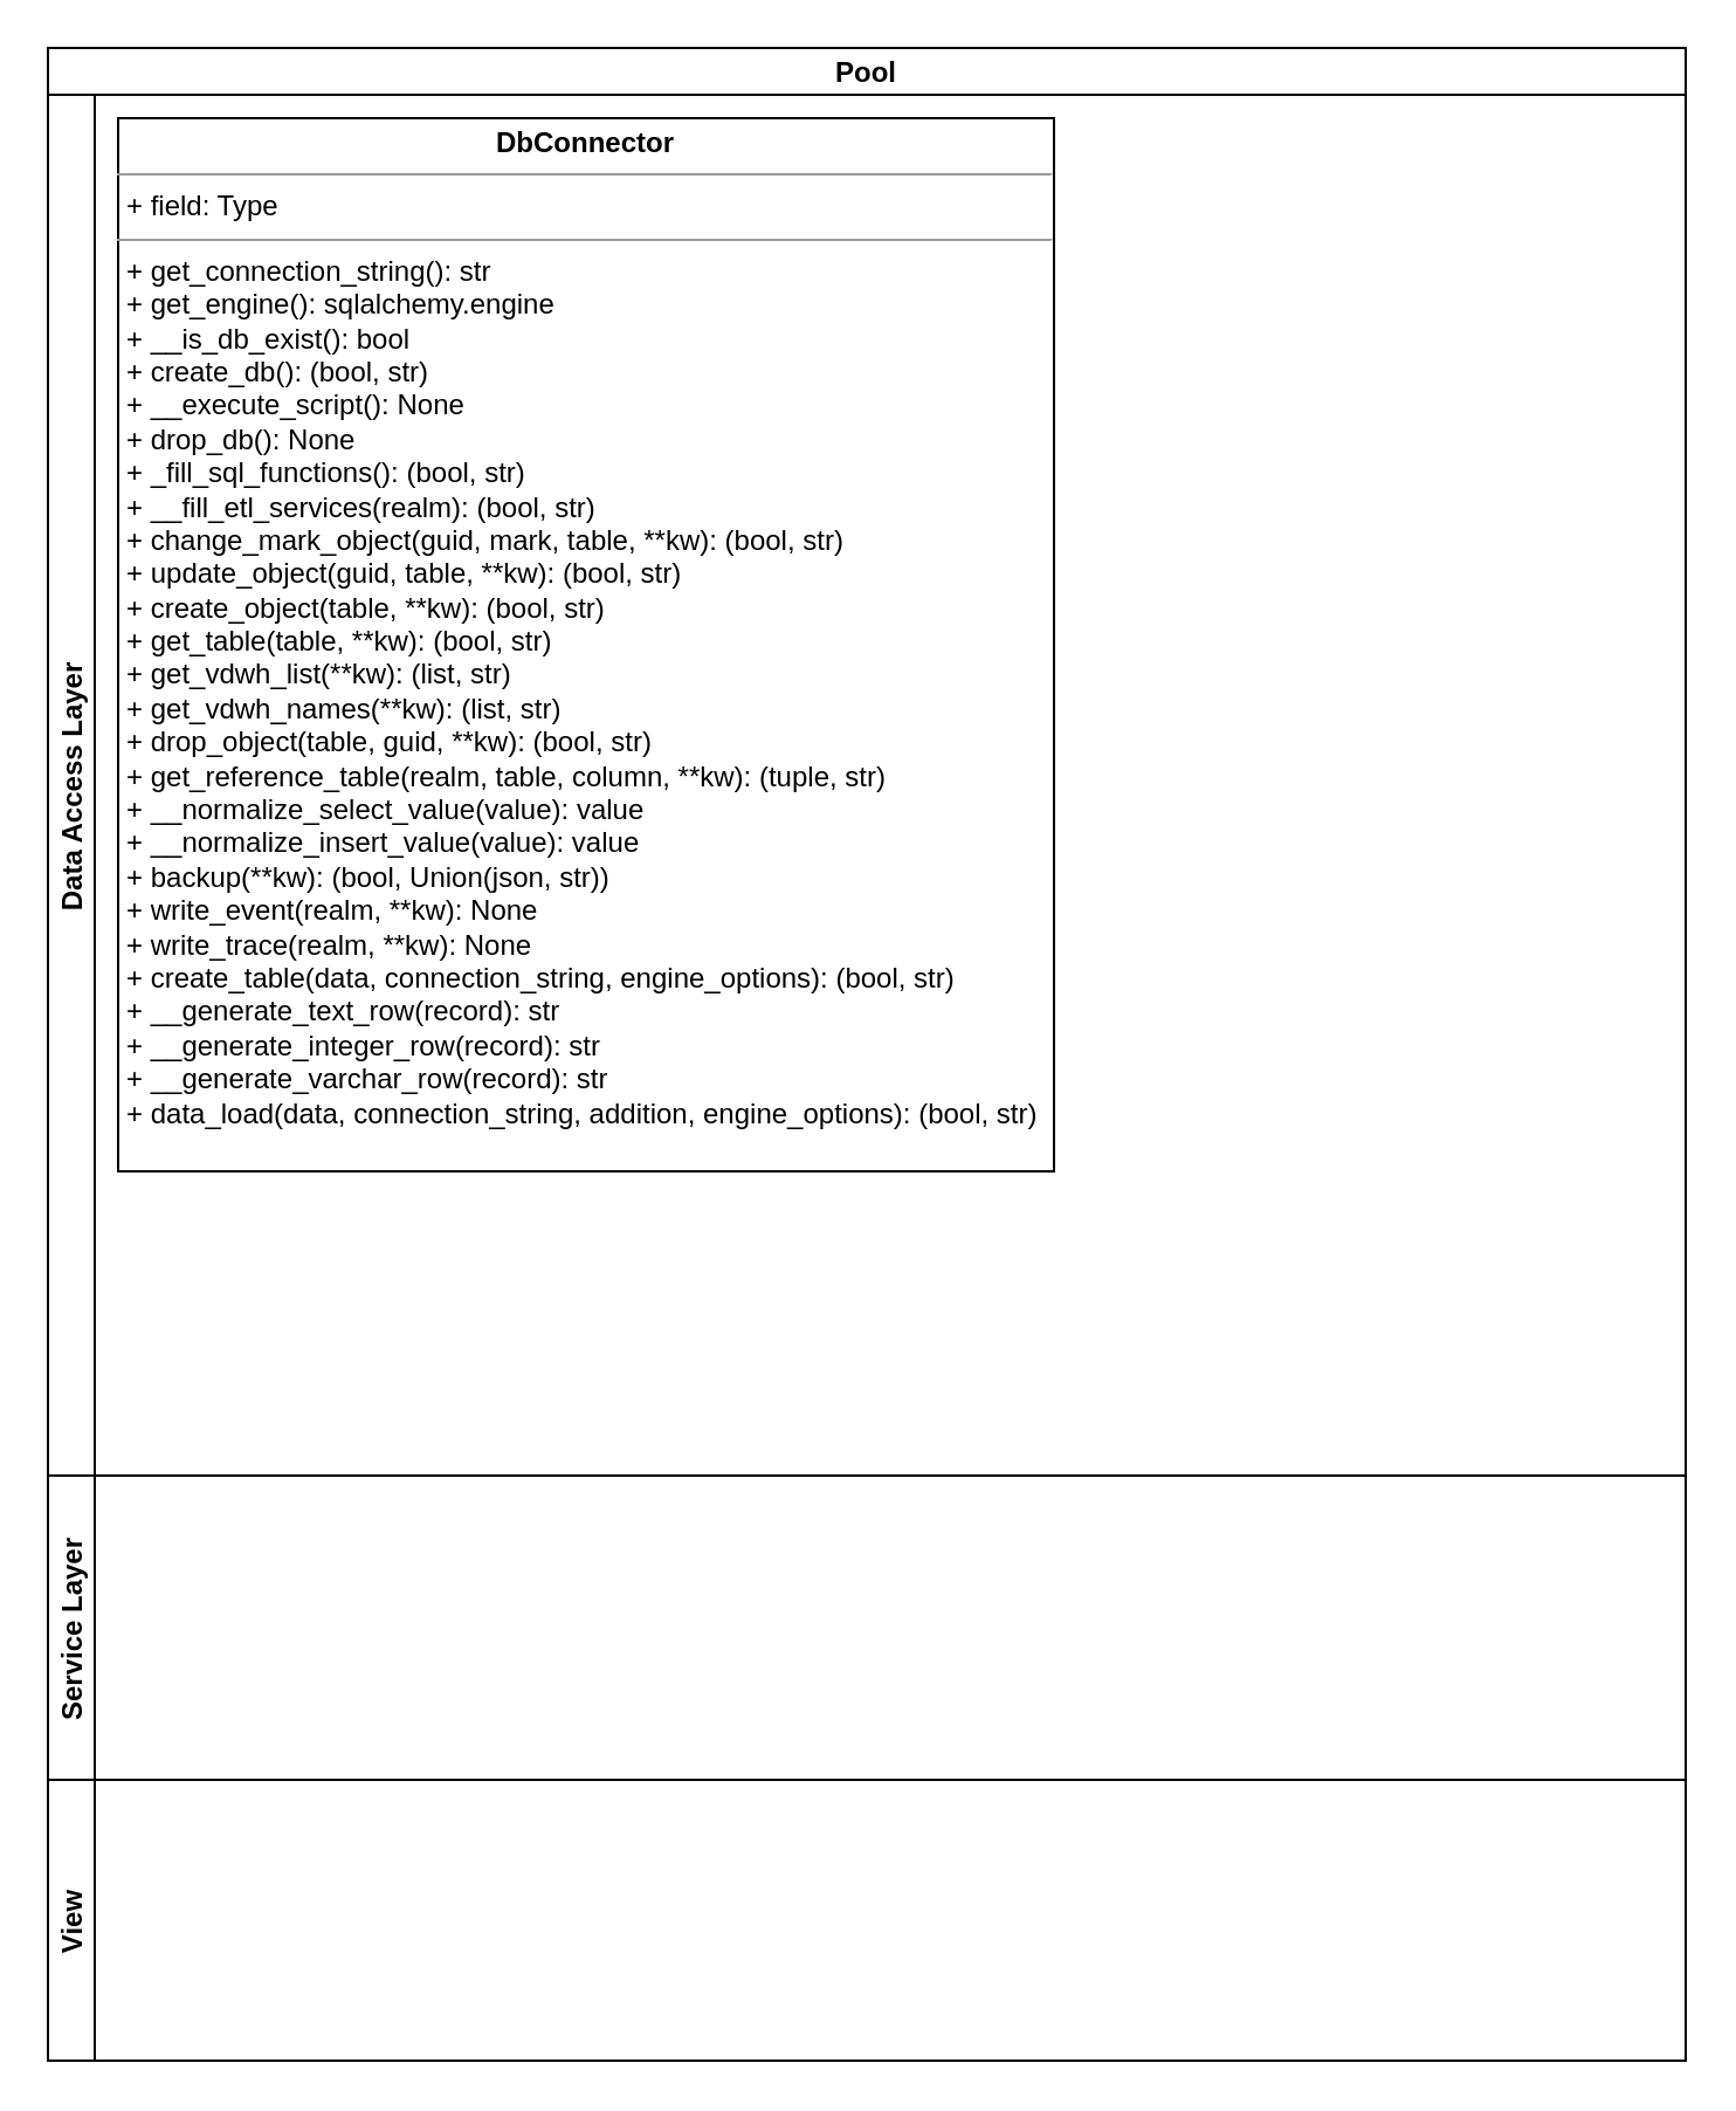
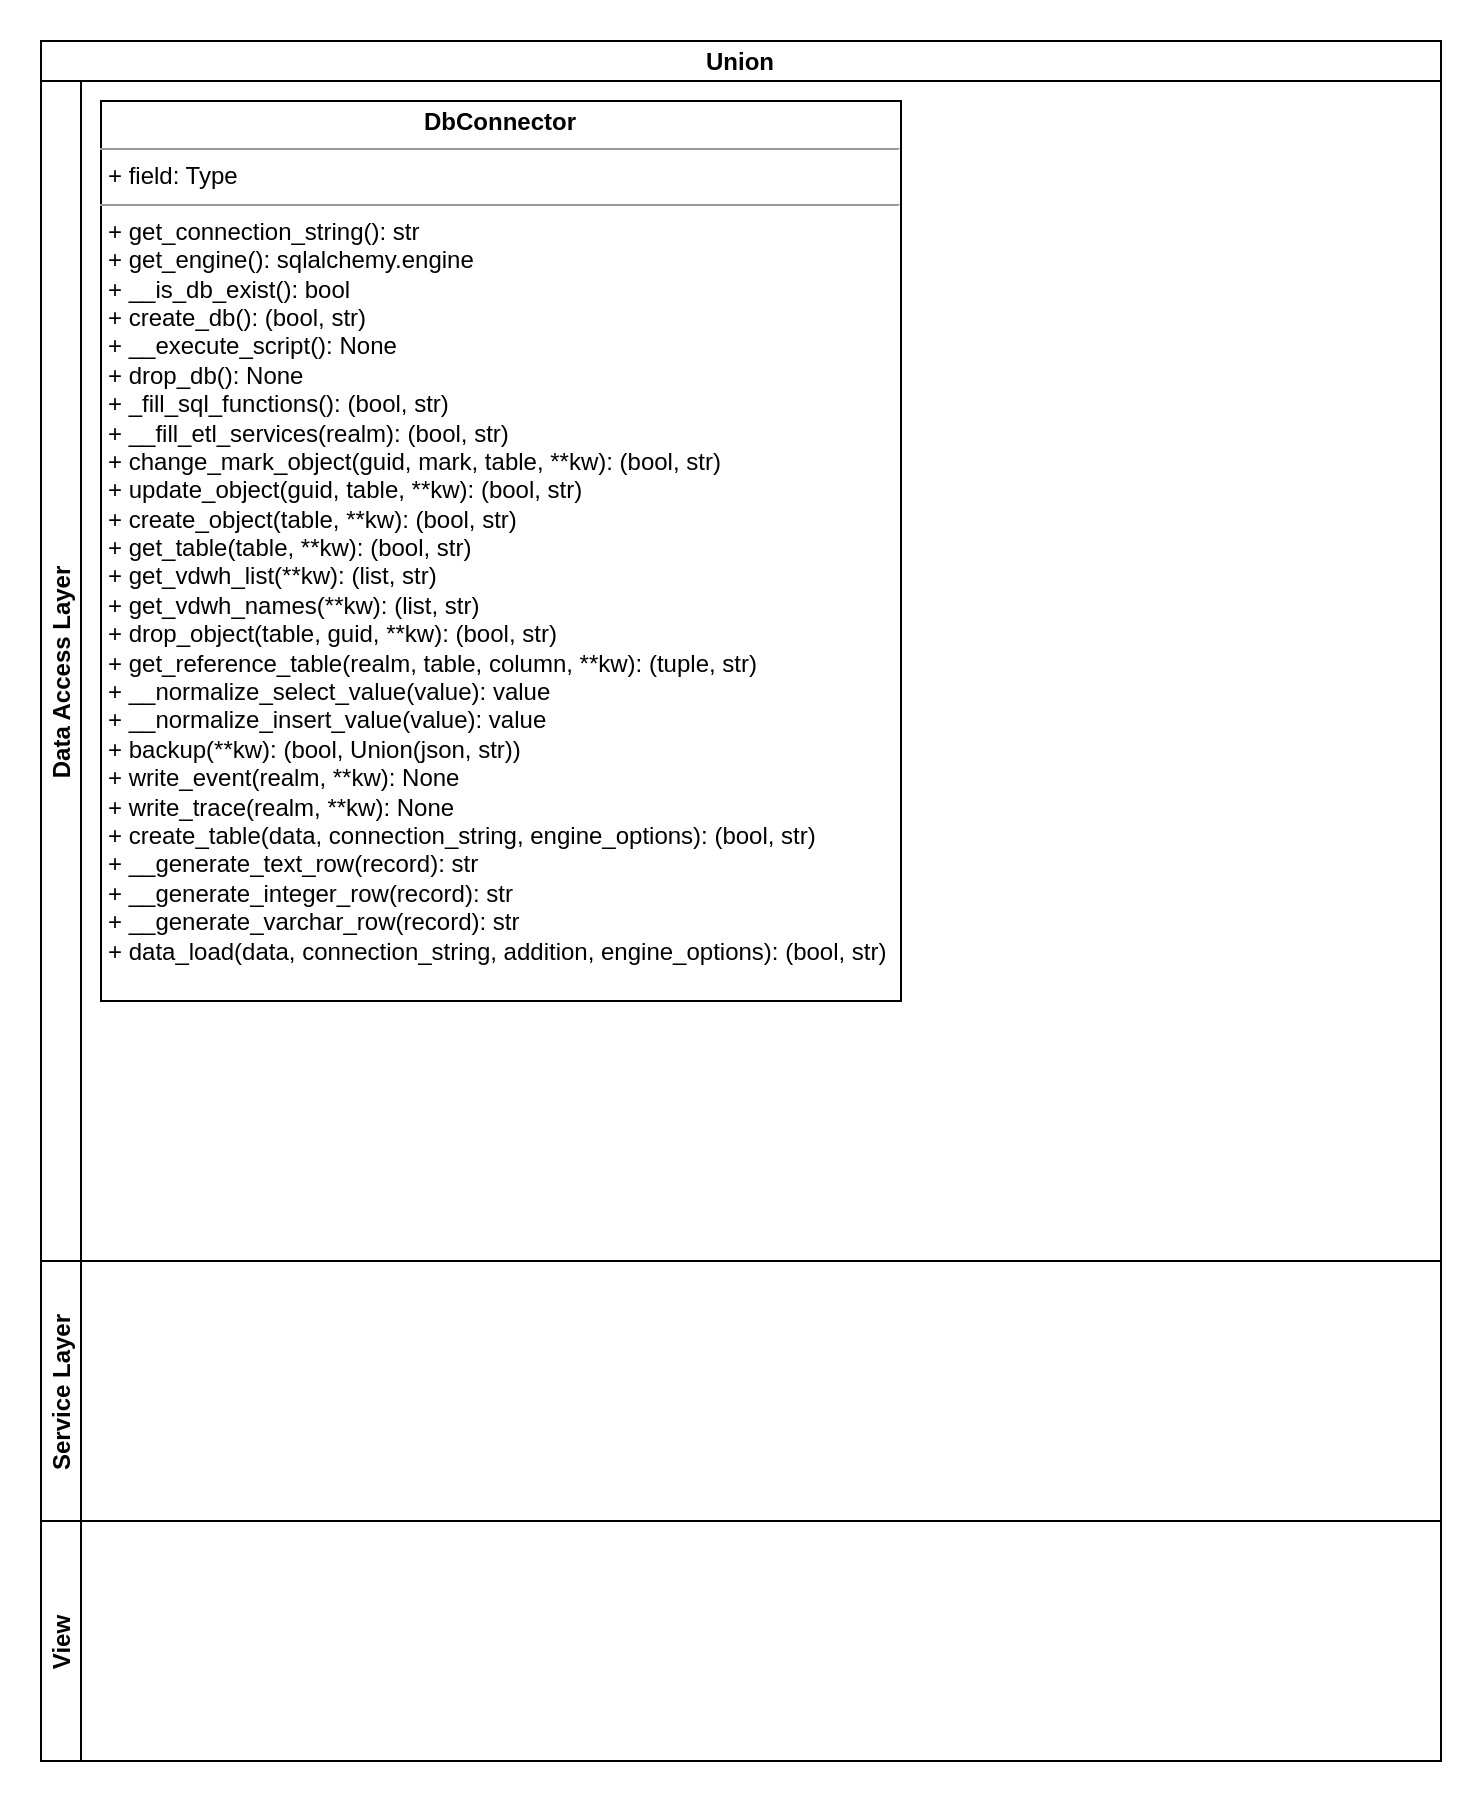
- <mxCell id="2" value="Pool" style="swimlane;childLayout=stackLayout;resizeParent=1;resizeParentMax=0;horizontal=1;startSize=20;horizontalStack=0;" vertex="1" parent="1"><mxGeometry x="20" y="20" width="700" height="860" as="geometry" /></mxCell>
+ <mxCell id="2" value="Union" style="swimlane;childLayout=stackLayout;resizeParent=1;resizeParentMax=0;horizontal=1;startSize=20;horizontalStack=0;" vertex="1" parent="1"><mxGeometry x="20" y="20" width="700" height="860" as="geometry" /></mxCell>
